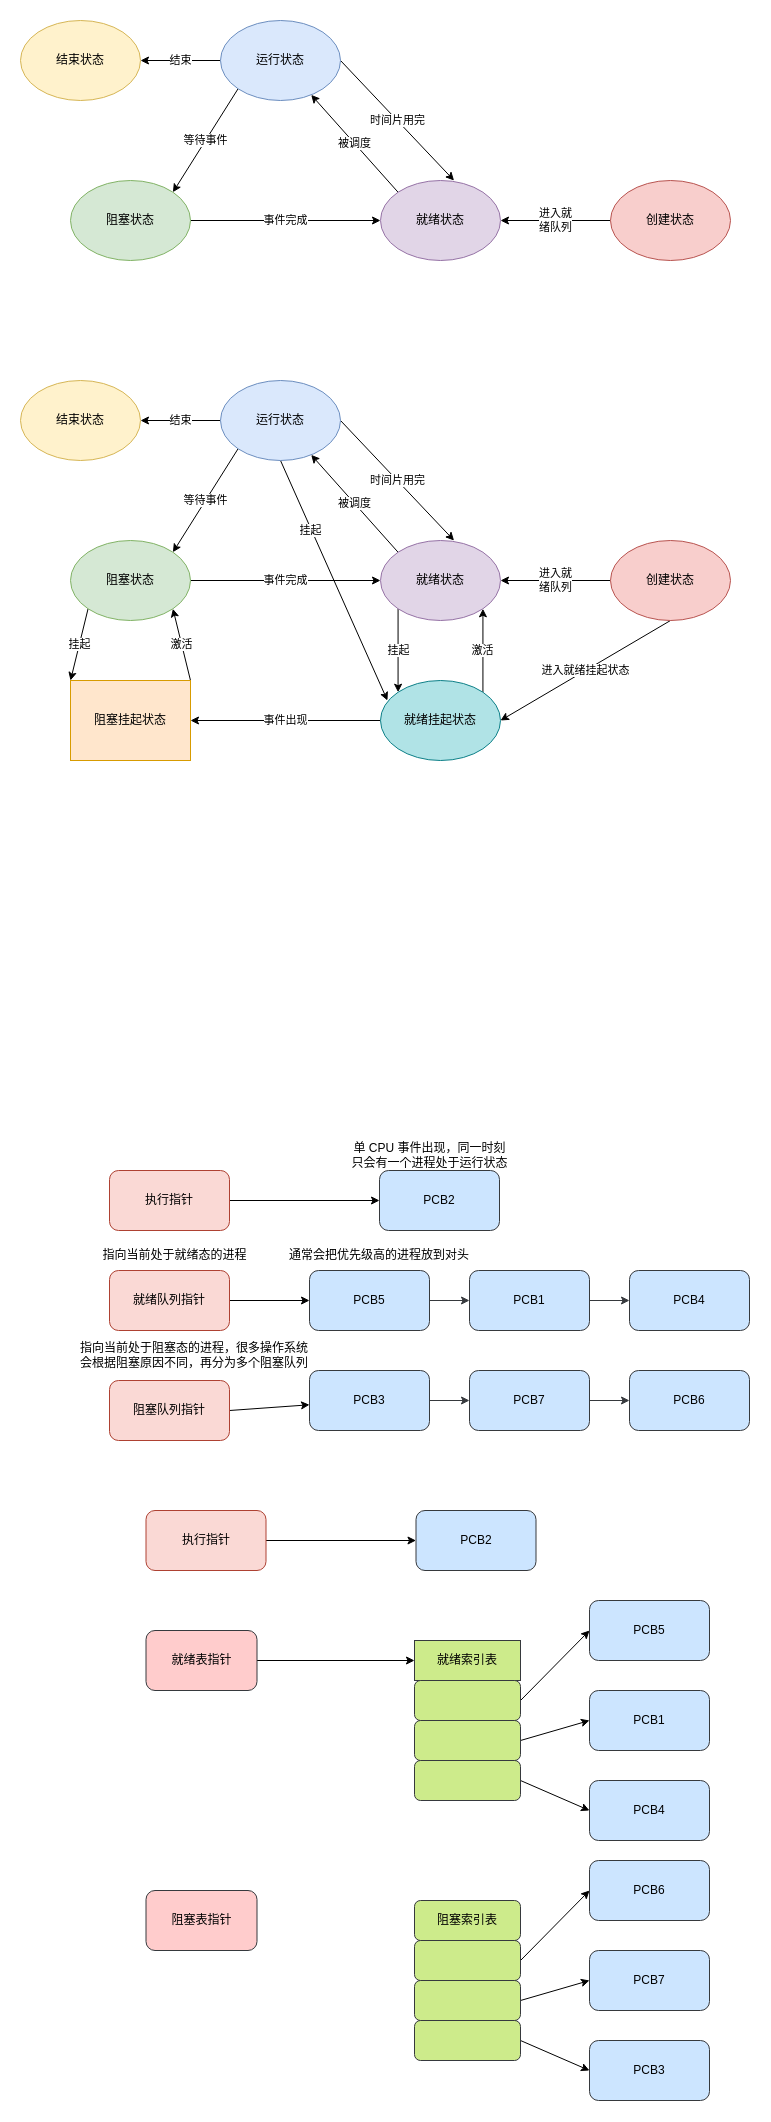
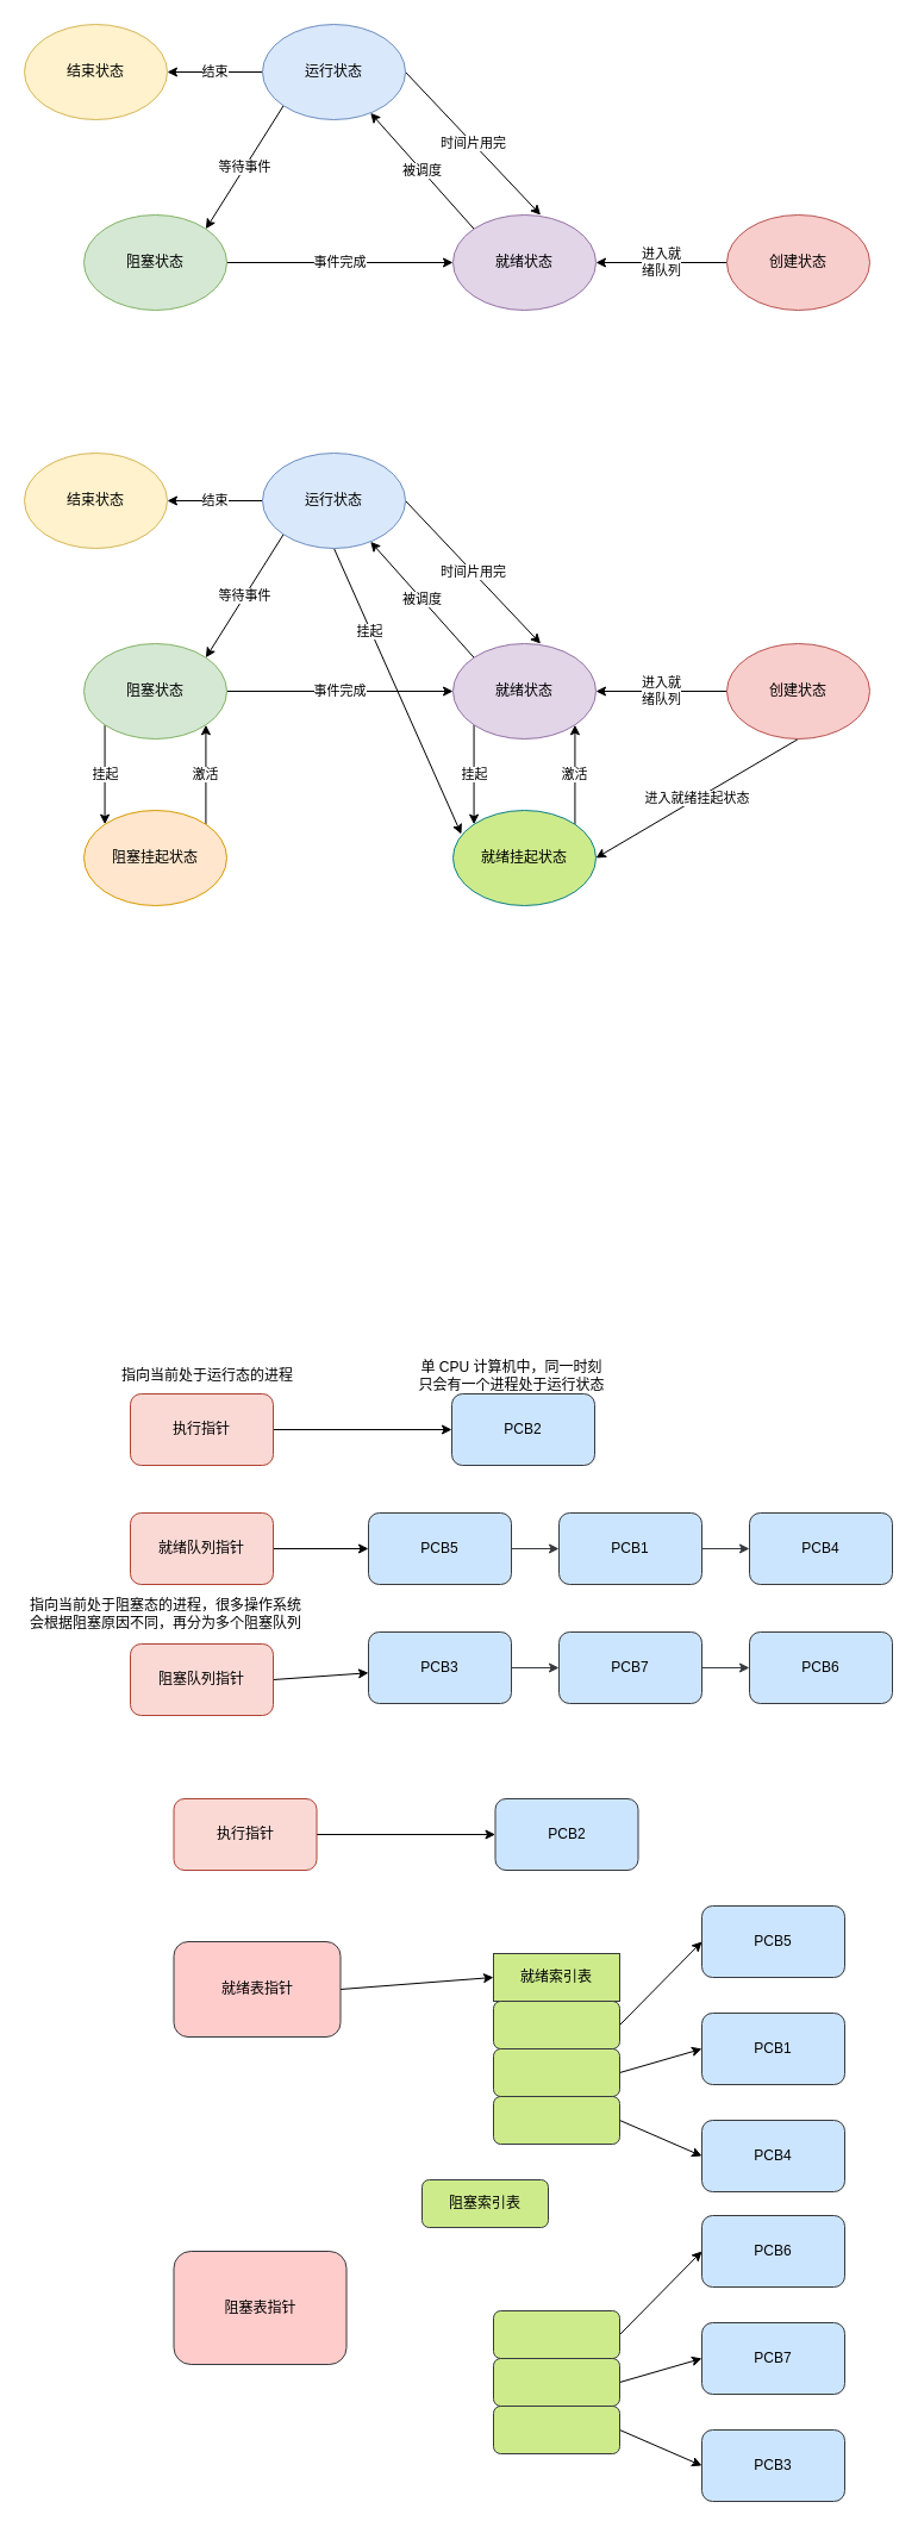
- <mxCell id="29" value="阻塞挂起状态" style="whiteSpace=wrap;html=1;fillColor=#ffe6cc;strokeColor=#d79b00;rounded=0;" vertex="1" parent="1"><mxGeometry x="70" y="680" width="120" height="80" as="geometry" /></mxCell>
+ <mxCell id="29" value="阻塞挂起状态" style="ellipse;whiteSpace=wrap;html=1;fillColor=#ffe6cc;strokeColor=#d79b00;" vertex="1" parent="1"><mxGeometry x="70" y="680" width="120" height="80" as="geometry" /></mxCell>
- <mxCell id="31" value="事件出现" style="edgeStyle=none;rounded=0;orthogonalLoop=1;jettySize=auto;html=1;exitX=0;exitY=0.5;exitDx=0;exitDy=0;entryX=1;entryY=0.5;entryDx=0;entryDy=0;" edge="1" parent="1" source="32" target="29"><mxGeometry relative="1" as="geometry" /></mxCell>
- <mxCell id="32" value="就绪挂起状态" style="ellipse;whiteSpace=wrap;html=1;fillColor=#b0e3e6;strokeColor=#0e8088;" vertex="1" parent="1"><mxGeometry x="380" y="680" width="120" height="80" as="geometry" /></mxCell>
+ <mxCell id="32" value="就绪挂起状态" style="ellipse;whiteSpace=wrap;html=1;fillColor=#cdeb8b;strokeColor=#0e8088;" vertex="1" parent="1"><mxGeometry x="380" y="680" width="120" height="80" as="geometry" /></mxCell>
+ <mxCell id="50" value="指向当前处于运行态的进程" style="text;html=1;strokeColor=none;fillColor=none;align=center;verticalAlign=middle;whiteSpace=wrap;rounded=0;" vertex="1" parent="1"><mxGeometry x="99" y="1140" width="150" height="30" as="geometry" /></mxCell>
- <mxCell id="51" value="单 CPU 事件出现，同一时刻只会有一个进程处于运行状态" style="text;html=1;strokeColor=none;fillColor=none;align=center;verticalAlign=middle;whiteSpace=wrap;rounded=0;" vertex="1" parent="1"><mxGeometry x="346.5" y="1140" width="165" height="30" as="geometry" /></mxCell>
+ <mxCell id="51" value="单 CPU 计算机中，同一时刻只会有一个进程处于运行状态" style="text;html=1;strokeColor=none;fillColor=none;align=center;verticalAlign=middle;whiteSpace=wrap;rounded=0;" vertex="1" parent="1"><mxGeometry x="346.5" y="1140" width="165" height="30" as="geometry" /></mxCell>
- <mxCell id="52" value="指向当前处于就绪态的进程" style="text;html=1;strokeColor=none;fillColor=none;align=center;verticalAlign=middle;whiteSpace=wrap;rounded=0;" vertex="1" parent="1"><mxGeometry x="91.5" y="1240" width="165" height="30" as="geometry" /></mxCell>
- <mxCell id="53" value="通常会把优先级高的进程放到对头" style="text;html=1;strokeColor=none;fillColor=none;align=center;verticalAlign=middle;whiteSpace=wrap;rounded=0;" vertex="1" parent="1"><mxGeometry x="279" y="1240" width="200" height="30" as="geometry" /></mxCell>
- <mxCell id="54" value="指向当前处于阻塞态的进程，很多操作系统会根据阻塞原因不同，再分为多个阻塞队列" style="text;html=1;strokeColor=none;fillColor=none;align=center;verticalAlign=middle;whiteSpace=wrap;rounded=0;" vertex="1" parent="1"><mxGeometry x="79" y="1340" width="230" height="30" as="geometry" /></mxCell>
+ <mxCell id="54" value="指向当前处于阻塞态的进程，很多操作系统会根据阻塞原因不同，再分为多个阻塞队列" style="text;html=1;strokeColor=none;fillColor=none;align=center;verticalAlign=middle;whiteSpace=wrap;rounded=0;" vertex="1" parent="1"><mxGeometry x="24" y="1340" width="230" height="30" as="geometry" /></mxCell>
- <mxCell id="56" value="就绪表指针" style="rounded=1;whiteSpace=wrap;html=1;align=center;fillColor=#ffcccc;strokeColor=#36393d;" vertex="1" parent="1"><mxGeometry x="145.5" y="1630" width="111" height="60" as="geometry" /></mxCell>
+ <mxCell id="56" value="就绪表指针" style="rounded=1;whiteSpace=wrap;html=1;align=center;fillColor=#ffcccc;strokeColor=#36393d;" vertex="1" parent="1"><mxGeometry x="145.5" y="1630" width="140" height="80" as="geometry" /></mxCell>
- <mxCell id="70" value="阻塞表指针" style="rounded=1;whiteSpace=wrap;html=1;align=center;fillColor=#ffcccc;strokeColor=#36393d;" vertex="1" parent="1"><mxGeometry x="145.5" y="1890" width="111" height="60" as="geometry" /></mxCell>
+ <mxCell id="70" value="阻塞表指针" style="rounded=1;whiteSpace=wrap;html=1;align=center;fillColor=#ffcccc;strokeColor=#36393d;" vertex="1" parent="1"><mxGeometry x="145.5" y="1890" width="145" height="95" as="geometry" /></mxCell>
- <mxCell id="71" value="阻塞索引表" style="rounded=1;whiteSpace=wrap;html=1;align=center;fillColor=#cdeb8b;strokeColor=#36393d;" vertex="1" parent="1"><mxGeometry x="414" y="1900" width="106" height="40" as="geometry" /></mxCell>
+ <mxCell id="71" value="阻塞索引表" style="rounded=1;whiteSpace=wrap;html=1;align=center;fillColor=#cdeb8b;strokeColor=#36393d;" vertex="1" parent="1"><mxGeometry x="354" y="1830" width="106" height="40" as="geometry" /></mxCell>
